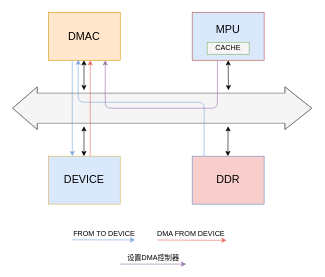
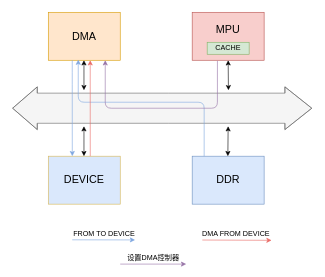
- <mxCell id="2" value="&lt;font style=&quot;font-size: 18px&quot;&gt;DMAC&lt;/font&gt;" style="rounded=0;whiteSpace=wrap;html=1;fillColor=#ffe6cc;strokeColor=#d79b00;" vertex="1" parent="1"><mxGeometry x="80" y="20" width="120" height="80" as="geometry" /></mxCell>
+ <mxCell id="2" value="&lt;font style=&quot;font-size: 18px&quot;&gt;DMA&lt;/font&gt;" style="rounded=0;whiteSpace=wrap;html=1;fillColor=#ffe6cc;strokeColor=#d79b00;" vertex="1" parent="1"><mxGeometry x="80" y="20" width="120" height="80" as="geometry" /></mxCell>
- <mxCell id="3" value="&lt;font style=&quot;font-size: 18px&quot;&gt;MPU&lt;br&gt;&lt;br&gt;&lt;/font&gt;" style="rounded=0;whiteSpace=wrap;html=1;fillColor=#dae8fc;strokeColor=#b85450;" vertex="1" parent="1"><mxGeometry x="320" y="20" width="120" height="80" as="geometry" /></mxCell>
+ <mxCell id="3" value="&lt;font style=&quot;font-size: 18px&quot;&gt;MPU&lt;br&gt;&lt;br&gt;&lt;/font&gt;" style="rounded=0;whiteSpace=wrap;html=1;fillColor=#f8cecc;strokeColor=#b85450;" vertex="1" parent="1"><mxGeometry x="320" y="20" width="120" height="80" as="geometry" /></mxCell>
- <mxCell id="11" value="CACHE" style="rounded=0;whiteSpace=wrap;html=1;fillColor=#f5f5f5;strokeColor=#82b366;" vertex="1" parent="1"><mxGeometry x="345" y="70" width="70" height="20" as="geometry" /></mxCell>
+ <mxCell id="11" value="CACHE" style="rounded=0;whiteSpace=wrap;html=1;fillColor=#d5e8d4;strokeColor=#82b366;" vertex="1" parent="1"><mxGeometry x="345" y="70" width="70" height="20" as="geometry" /></mxCell>
- <mxCell id="4" value="&lt;font style=&quot;font-size: 18px&quot;&gt;DDR&lt;/font&gt;" style="rounded=0;whiteSpace=wrap;html=1;fillColor=#f8cecc;strokeColor=#6c8ebf;" vertex="1" parent="1"><mxGeometry x="320" y="260" width="120" height="80" as="geometry" /></mxCell>
+ <mxCell id="4" value="&lt;font style=&quot;font-size: 18px&quot;&gt;DDR&lt;/font&gt;" style="rounded=0;whiteSpace=wrap;html=1;fillColor=#dae8fc;strokeColor=#6c8ebf;" vertex="1" parent="1"><mxGeometry x="320" y="260" width="120" height="80" as="geometry" /></mxCell>
- <mxCell id="16" value="DMA FROM DEVICE" style="text;html=1;resizable=0;points=[];autosize=1;align=left;verticalAlign=top;spacingTop=-4;" vertex="1" parent="1"><mxGeometry x="260" y="379.5" width="130" height="20" as="geometry" /></mxCell>
+ <mxCell id="16" value="DMA FROM DEVICE" style="text;html=1;resizable=0;points=[];autosize=1;align=left;verticalAlign=top;spacingTop=-4;" vertex="1" parent="1"><mxGeometry x="335" y="379.5" width="130" height="20" as="geometry" /></mxCell>
